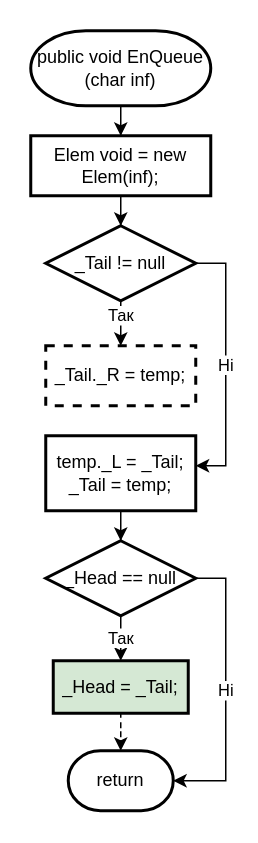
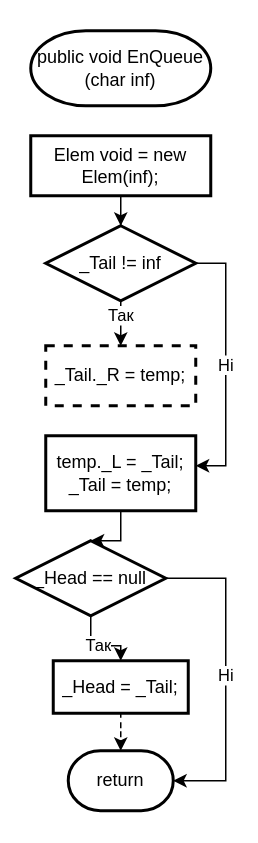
- <mxCell id="2" value="" style="edgeStyle=orthogonalEdgeStyle;rounded=0;orthogonalLoop=1;jettySize=auto;html=1;" edge="1" parent="1" source="3" target="5"><mxGeometry relative="1" as="geometry" /></mxCell>
- <mxCell id="8" value="_Tail != null" style="strokeWidth=2;html=1;shape=mxgraph.flowchart.decision;whiteSpace=wrap;" vertex="1" parent="1"><mxGeometry x="30" y="150" width="100" height="50" as="geometry" /></mxCell>
+ <mxCell id="8" value="_Tail != inf" style="strokeWidth=2;html=1;shape=mxgraph.flowchart.decision;whiteSpace=wrap;" vertex="1" parent="1"><mxGeometry x="30" y="150" width="100" height="50" as="geometry" /></mxCell>
- <mxCell id="14" value="_Head == null" style="strokeWidth=2;html=1;shape=mxgraph.flowchart.decision;whiteSpace=wrap;" vertex="1" parent="1"><mxGeometry x="30" y="360" width="100" height="50" as="geometry" /></mxCell>
+ <mxCell id="14" value="_Head == null" style="strokeWidth=2;html=1;shape=mxgraph.flowchart.decision;whiteSpace=wrap;" vertex="1" parent="1"><mxGeometry x="10" y="360" width="100" height="50" as="geometry" /></mxCell>
- <mxCell id="16" value="_Head = _Tail;" style="whiteSpace=wrap;html=1;strokeWidth=2;fillColor=#d5e8d4;" vertex="1" parent="1"><mxGeometry x="35" y="440" width="90" height="35" as="geometry" /></mxCell>
+ <mxCell id="16" value="_Head = _Tail;" style="whiteSpace=wrap;html=1;strokeWidth=2;" vertex="1" parent="1"><mxGeometry x="35" y="440" width="90" height="35" as="geometry" /></mxCell>
